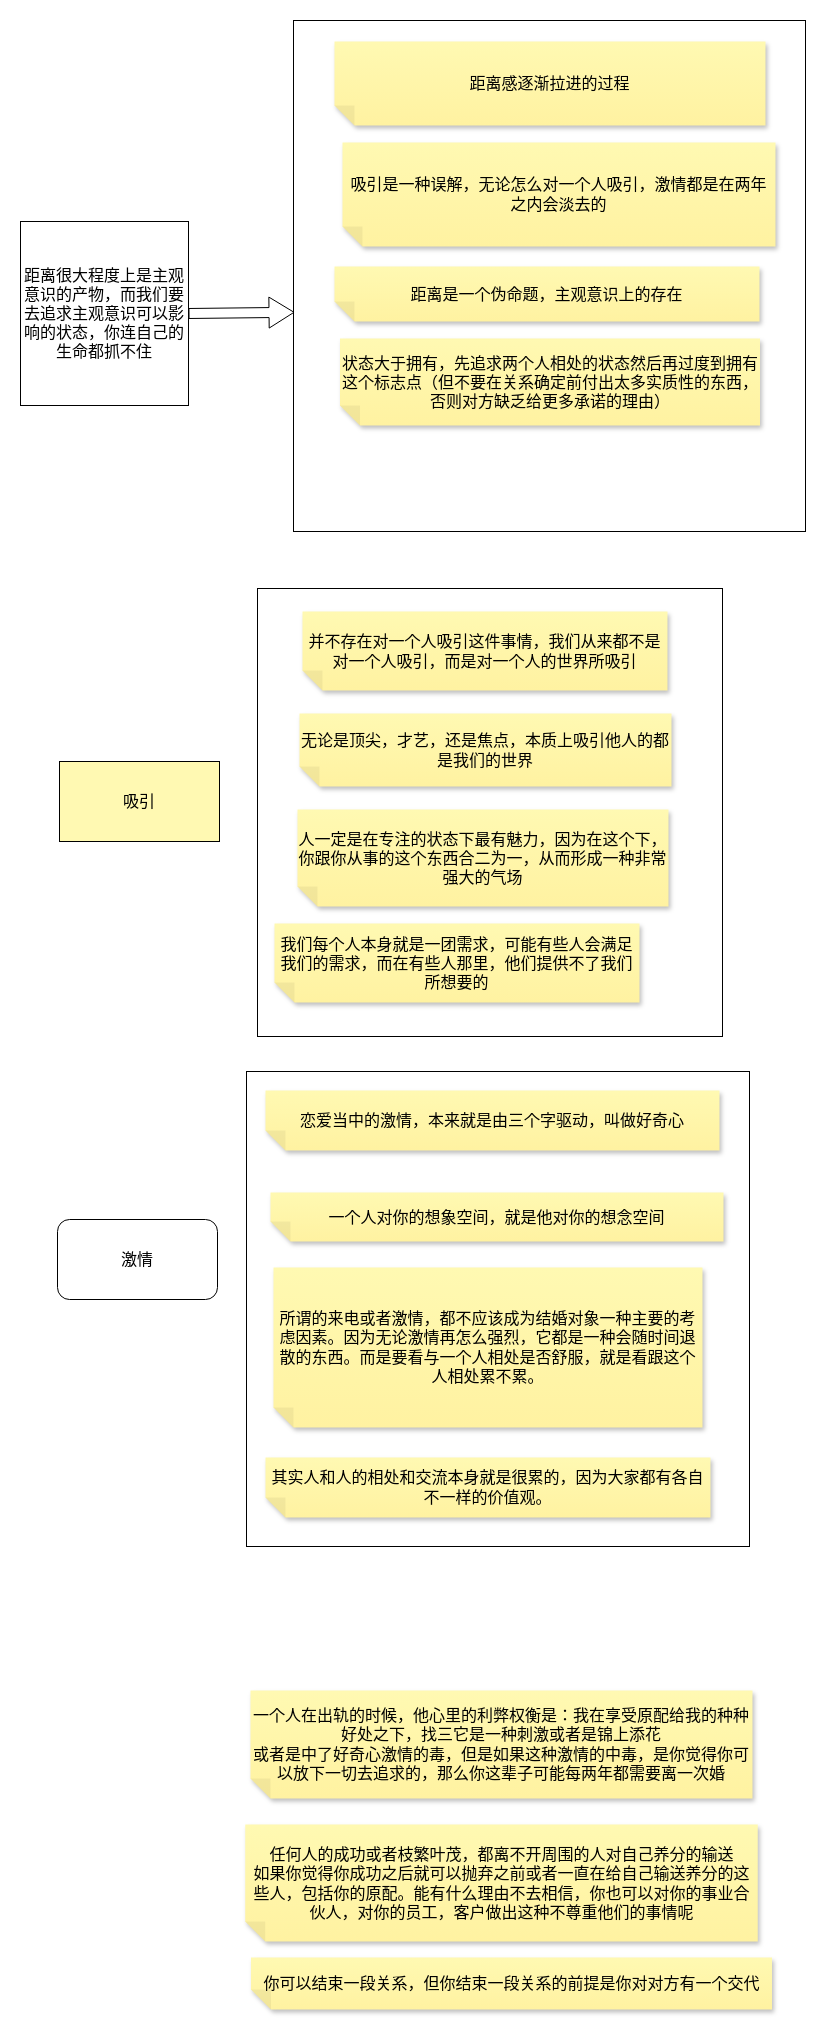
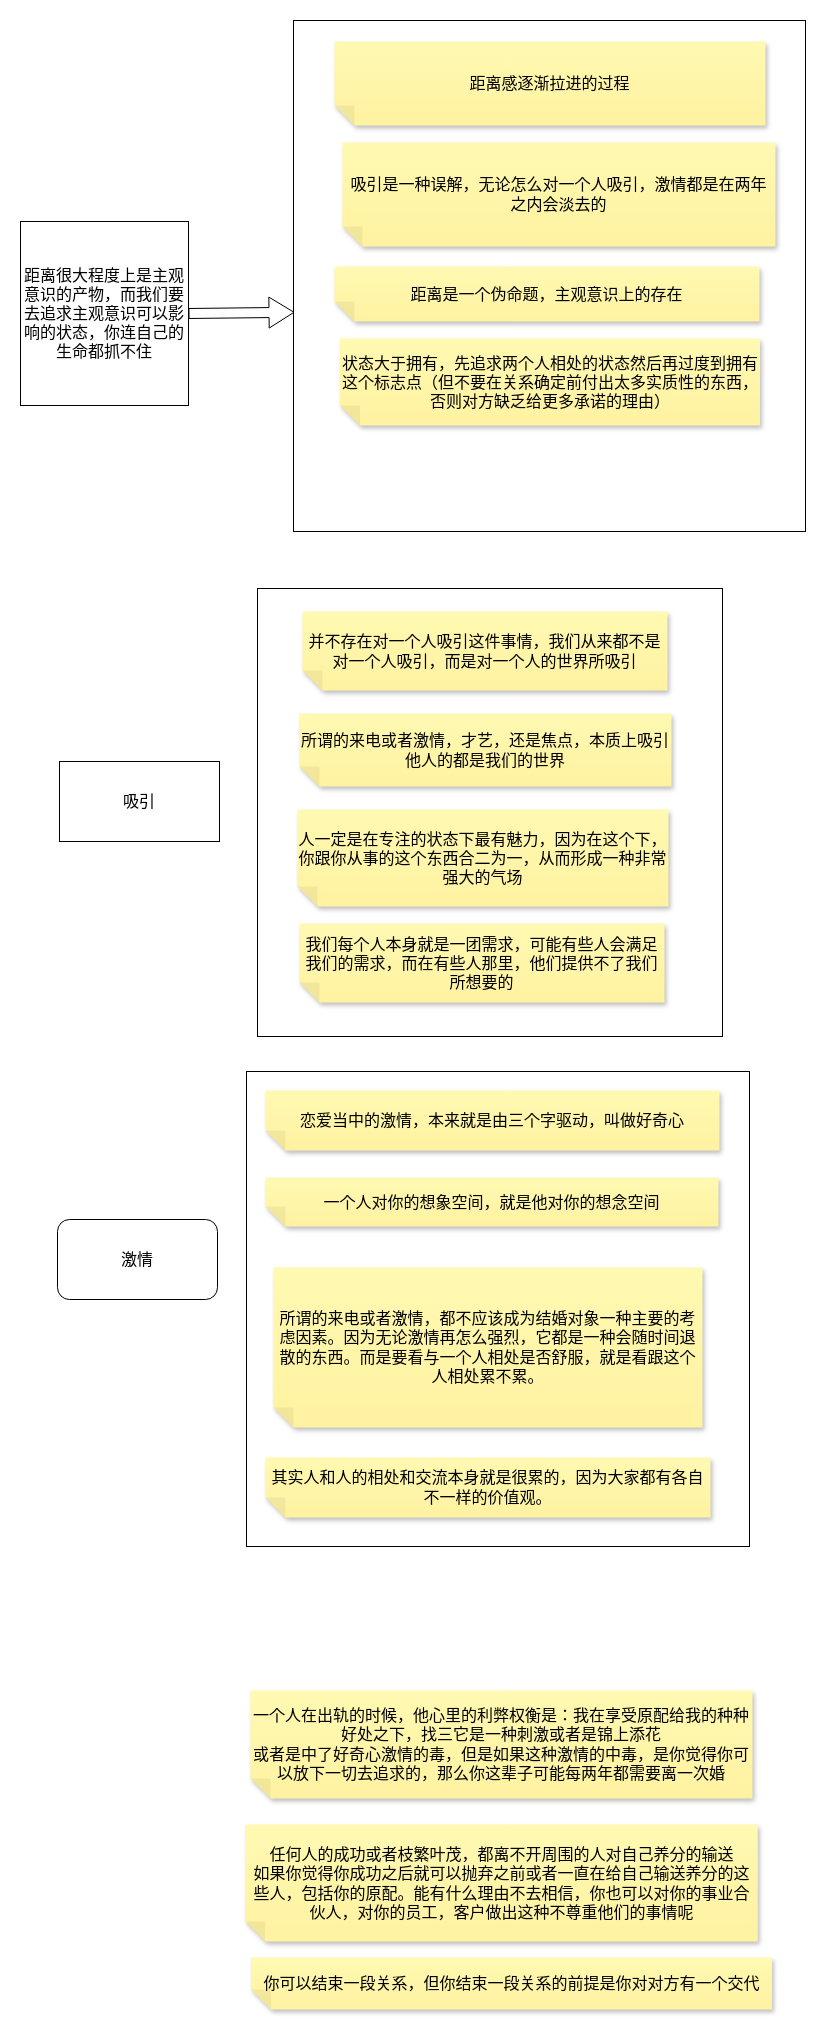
- <mxCell id="12" value="无论是顶尖，才艺，还是焦点，本质上吸引他人的都是我们的世界" style="shape=note;whiteSpace=wrap;html=1;backgroundOutline=1;fontColor=#000000;darkOpacity=0.05;fillColor=#FFF9B2;strokeColor=none;fillStyle=solid;direction=west;gradientDirection=north;gradientColor=#FFF2A1;shadow=1;size=20;pointerEvents=1;fontSize=16;" vertex="1" parent="1"><mxGeometry x="299" y="713" width="372" height="73" as="geometry" /></mxCell>
+ <mxCell id="12" value="所谓的来电或者激情，才艺，还是焦点，本质上吸引他人的都是我们的世界" style="shape=note;whiteSpace=wrap;html=1;backgroundOutline=1;fontColor=#000000;darkOpacity=0.05;fillColor=#FFF9B2;strokeColor=none;fillStyle=solid;direction=west;gradientDirection=north;gradientColor=#FFF2A1;shadow=1;size=20;pointerEvents=1;fontSize=16;" vertex="1" parent="1"><mxGeometry x="299" y="713" width="372" height="73" as="geometry" /></mxCell>
- <mxCell id="16" value="吸引" style="rounded=0;whiteSpace=wrap;html=1;fontSize=16;fillColor=#fff9b2;" vertex="1" parent="1"><mxGeometry x="59" y="761" width="160" height="80" as="geometry" /></mxCell>
+ <mxCell id="16" value="吸引" style="rounded=0;whiteSpace=wrap;html=1;fontSize=16;" vertex="1" parent="1"><mxGeometry x="59" y="761" width="160" height="80" as="geometry" /></mxCell>
- <mxCell id="14" value="我们每个人本身就是一团需求，可能有些人会满足我们的需求，而在有些人那里，他们提供不了我们所想要的" style="shape=note;whiteSpace=wrap;html=1;backgroundOutline=1;fontColor=#000000;darkOpacity=0.05;fillColor=#FFF9B2;strokeColor=none;fillStyle=solid;direction=west;gradientDirection=north;gradientColor=#FFF2A1;shadow=1;size=20;pointerEvents=1;fontSize=16;" vertex="1" parent="1"><mxGeometry x="274" y="923" width="365" height="79" as="geometry" /></mxCell>
+ <mxCell id="14" value="我们每个人本身就是一团需求，可能有些人会满足我们的需求，而在有些人那里，他们提供不了我们所想要的" style="shape=note;whiteSpace=wrap;html=1;backgroundOutline=1;fontColor=#000000;darkOpacity=0.05;fillColor=#FFF9B2;strokeColor=none;fillStyle=solid;direction=west;gradientDirection=north;gradientColor=#FFF2A1;shadow=1;size=20;pointerEvents=1;fontSize=16;" vertex="1" parent="1"><mxGeometry x="299" y="923" width="365" height="79" as="geometry" /></mxCell>
- <mxCell id="18" value="一个人对你的想象空间，就是他对你的想念空间" style="shape=note;whiteSpace=wrap;html=1;backgroundOutline=1;fontColor=#000000;darkOpacity=0.05;fillColor=#FFF9B2;strokeColor=none;fillStyle=solid;direction=west;gradientDirection=north;gradientColor=#FFF2A1;shadow=1;size=20;pointerEvents=1;fontSize=16;" vertex="1" parent="1"><mxGeometry x="270" y="1192" width="453" height="49" as="geometry" /></mxCell>
+ <mxCell id="18" value="一个人对你的想象空间，就是他对你的想念空间" style="shape=note;whiteSpace=wrap;html=1;backgroundOutline=1;fontColor=#000000;darkOpacity=0.05;fillColor=#FFF9B2;strokeColor=none;fillStyle=solid;direction=west;gradientDirection=north;gradientColor=#FFF2A1;shadow=1;size=20;pointerEvents=1;fontSize=16;" vertex="1" parent="1"><mxGeometry x="265" y="1177" width="453" height="49" as="geometry" /></mxCell>
